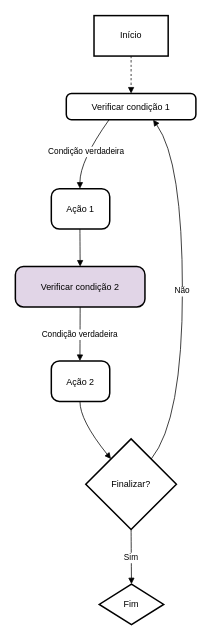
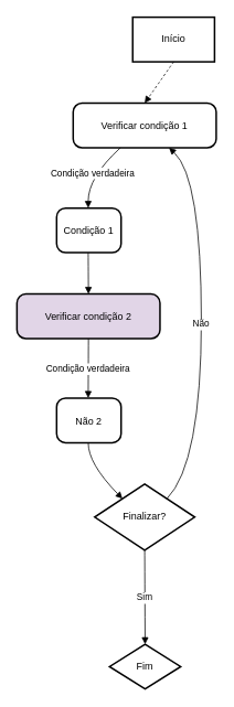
- <mxCell id="2" value="Início" style="whiteSpace=wrap;strokeWidth=2;" vertex="1" parent="1"><mxGeometry x="125" y="20" width="99" height="54" as="geometry" /></mxCell>
+ <mxCell id="2" value="Início" style="whiteSpace=wrap;strokeWidth=2;" vertex="1" parent="1"><mxGeometry x="160" y="20" width="99" height="54" as="geometry" /></mxCell>
- <mxCell id="3" value="Verificar condição 1" style="rounded=1;arcSize=20;strokeWidth=2" vertex="1" parent="1"><mxGeometry x="88" y="124" width="173" height="35" as="geometry" /></mxCell>
+ <mxCell id="3" value="Verificar condição 1" style="rounded=1;arcSize=20;strokeWidth=2" vertex="1" parent="1"><mxGeometry x="88" y="124" width="173" height="54" as="geometry" /></mxCell>
- <mxCell id="4" value="Ação 1" style="rounded=1;arcSize=20;strokeWidth=2" vertex="1" parent="1"><mxGeometry x="68" y="251" width="78" height="54" as="geometry" /></mxCell>
+ <mxCell id="4" value="Condição 1" style="rounded=1;arcSize=20;strokeWidth=2" vertex="1" parent="1"><mxGeometry x="68" y="251" width="78" height="54" as="geometry" /></mxCell>
- <mxCell id="6" value="Ação 2" style="rounded=1;arcSize=20;strokeWidth=2" vertex="1" parent="1"><mxGeometry x="68" y="481" width="78" height="54" as="geometry" /></mxCell>
+ <mxCell id="6" value="Não 2" style="rounded=1;arcSize=20;strokeWidth=2" vertex="1" parent="1"><mxGeometry x="68" y="481" width="78" height="54" as="geometry" /></mxCell>
- <mxCell id="7" value="Finalizar?" style="rhombus;strokeWidth=2;whiteSpace=wrap;" vertex="1" parent="1"><mxGeometry x="114" y="585" width="121" height="121" as="geometry" /></mxCell>
+ <mxCell id="7" value="Finalizar?" style="rhombus;strokeWidth=2;whiteSpace=wrap;" vertex="1" parent="1"><mxGeometry x="114" y="585" width="121" height="80" as="geometry" /></mxCell>
